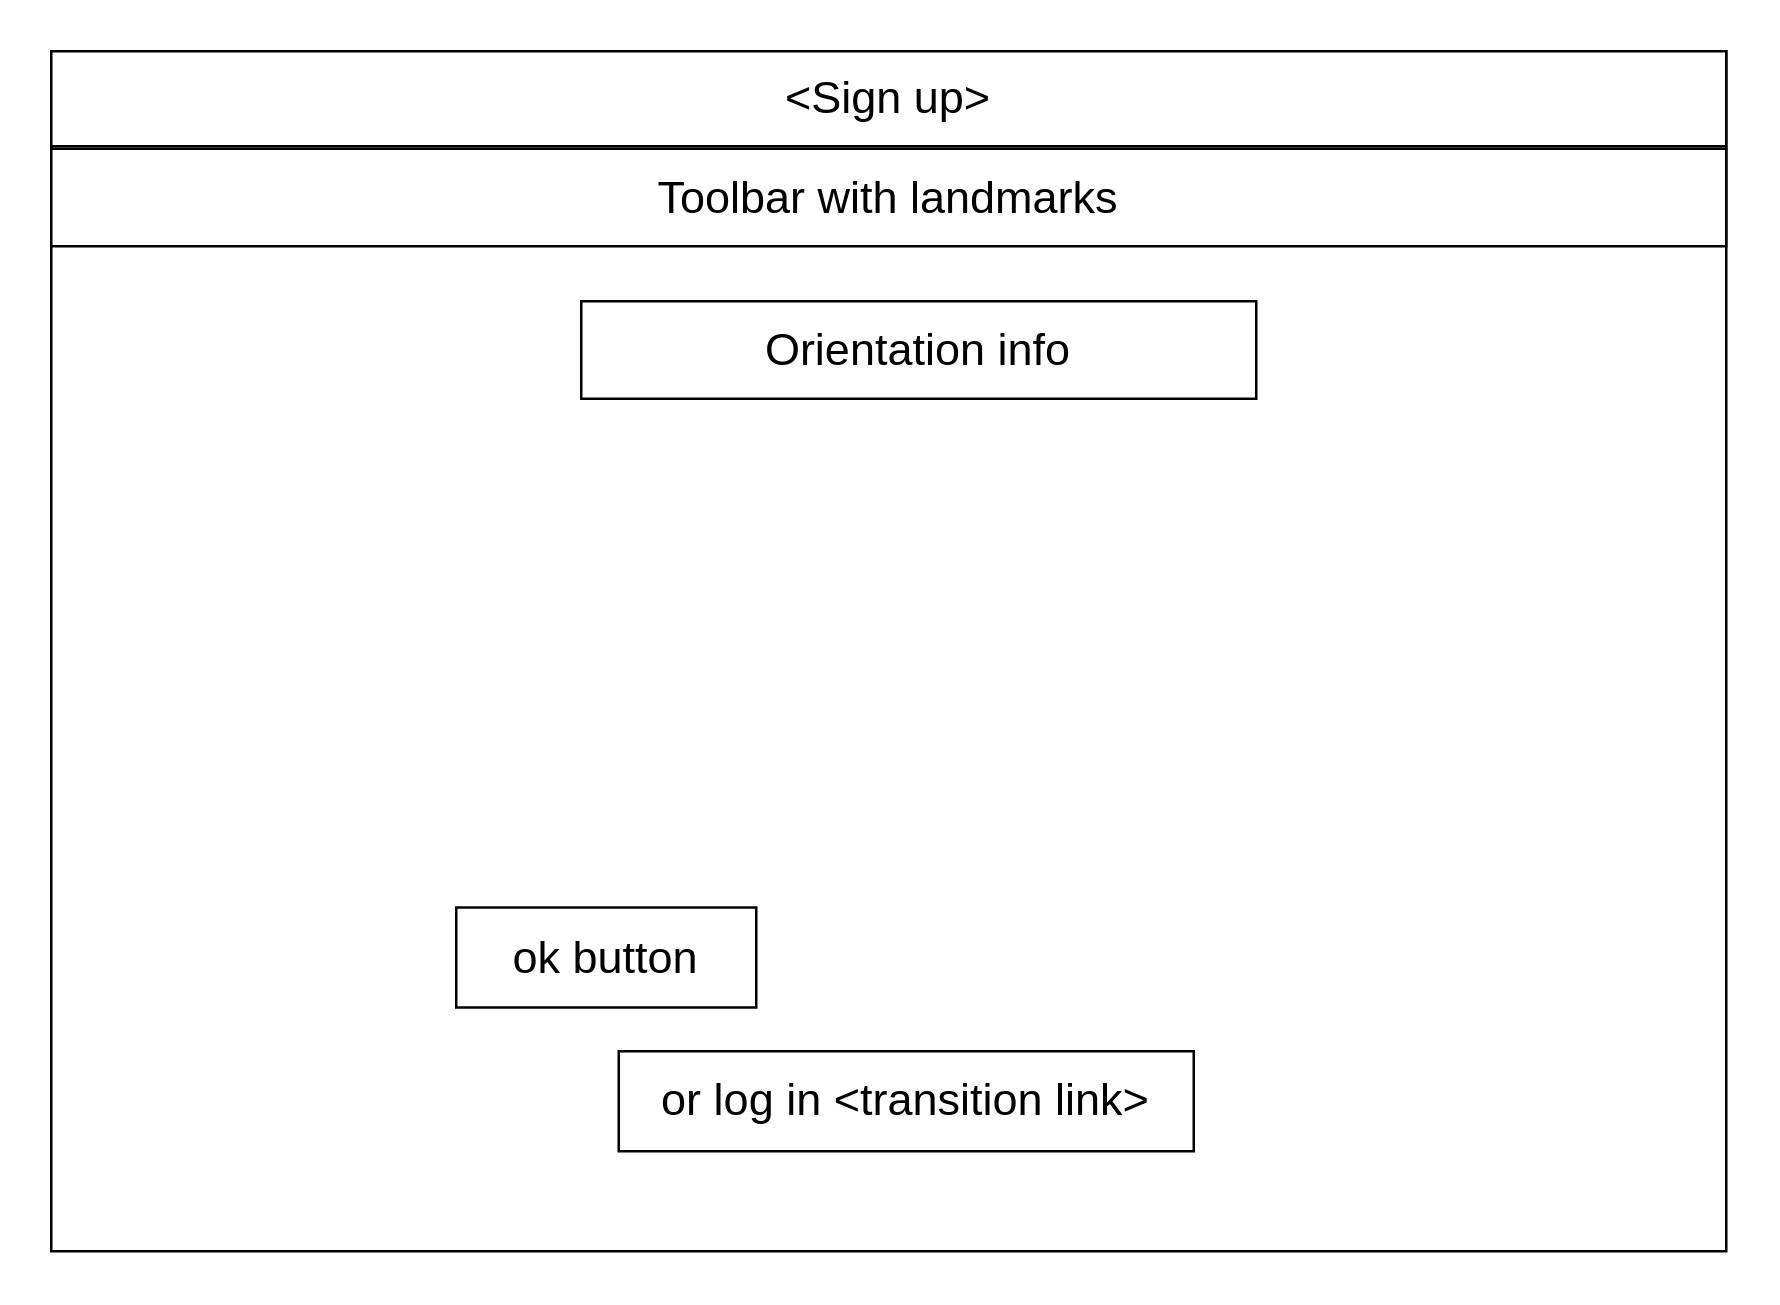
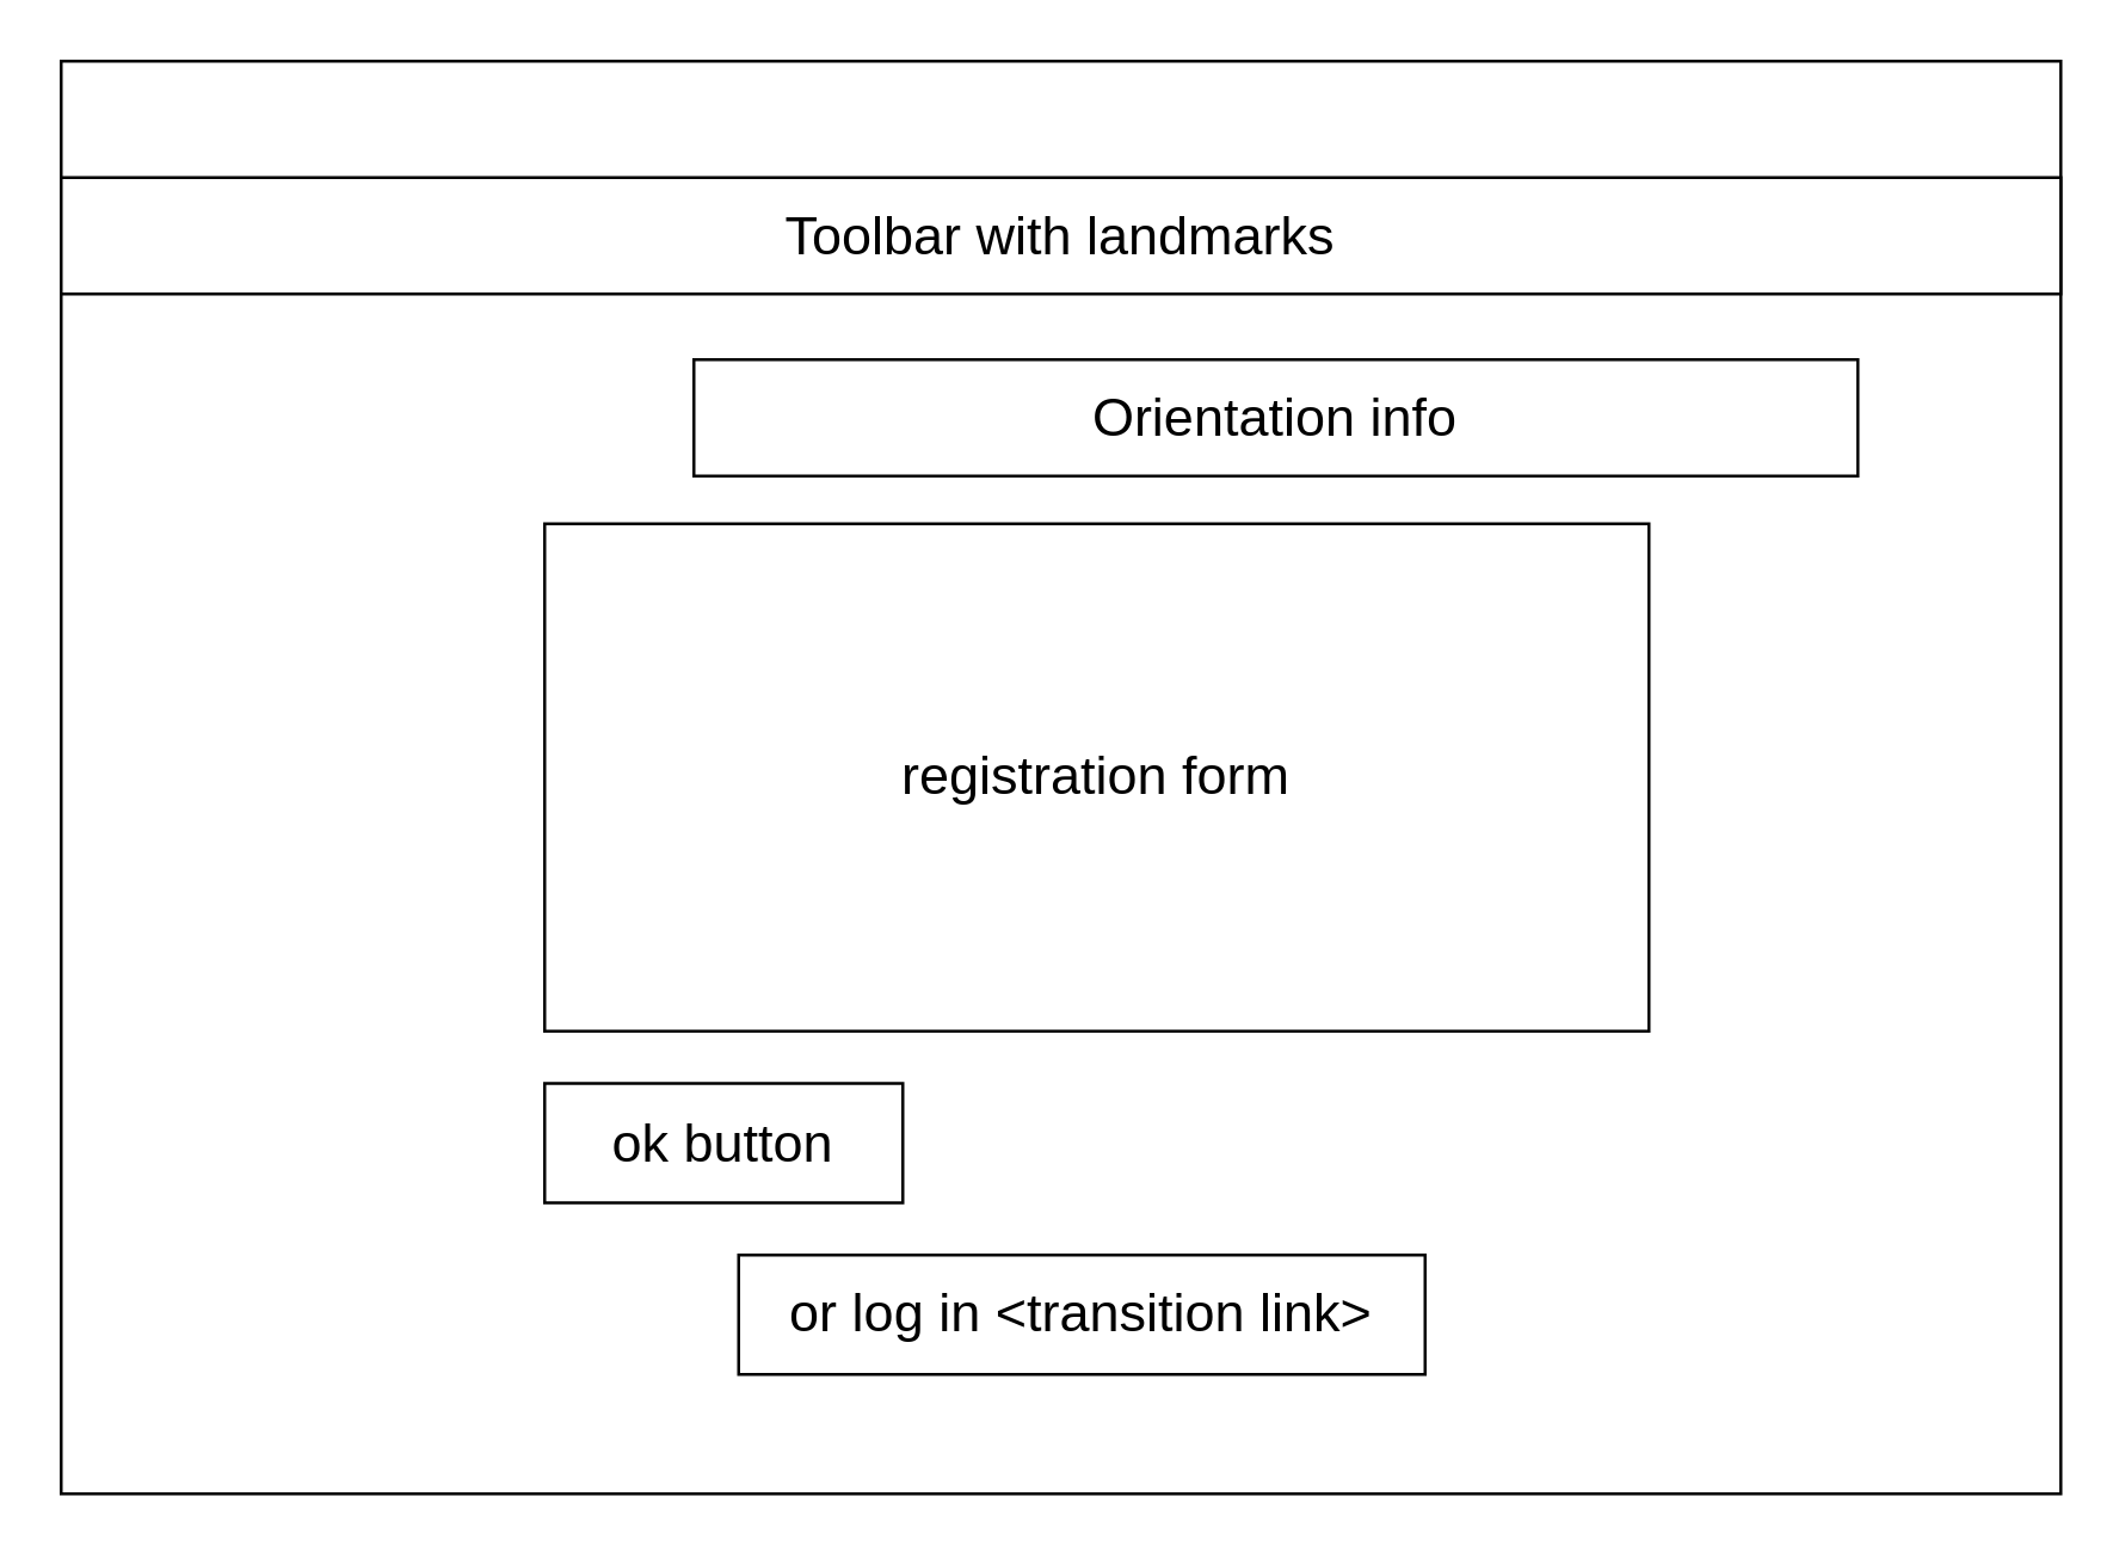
- <mxCell id="3" value="&amp;lt;Sign up&amp;gt;" style="rounded=0;whiteSpace=wrap;html=1;fontSize=18;" parent="1" vertex="1"><mxGeometry x="20" y="20" width="670" height="38" as="geometry" /></mxCell>
- <mxCell id="6" value="Orientation info" style="rounded=0;whiteSpace=wrap;html=1;fontSize=18;" parent="1" vertex="1"><mxGeometry x="232" y="120" width="270" height="39" as="geometry" /></mxCell>
+ <mxCell id="6" value="Orientation info" style="rounded=0;whiteSpace=wrap;html=1;fontSize=18;" parent="1" vertex="1"><mxGeometry x="232" y="120" width="390" height="39" as="geometry" /></mxCell>
+ <mxCell id="5" value="registration form" style="rounded=0;whiteSpace=wrap;html=1;fontSize=18;" parent="1" vertex="1"><mxGeometry x="182" y="175" width="370" height="170" as="geometry" /></mxCell>
